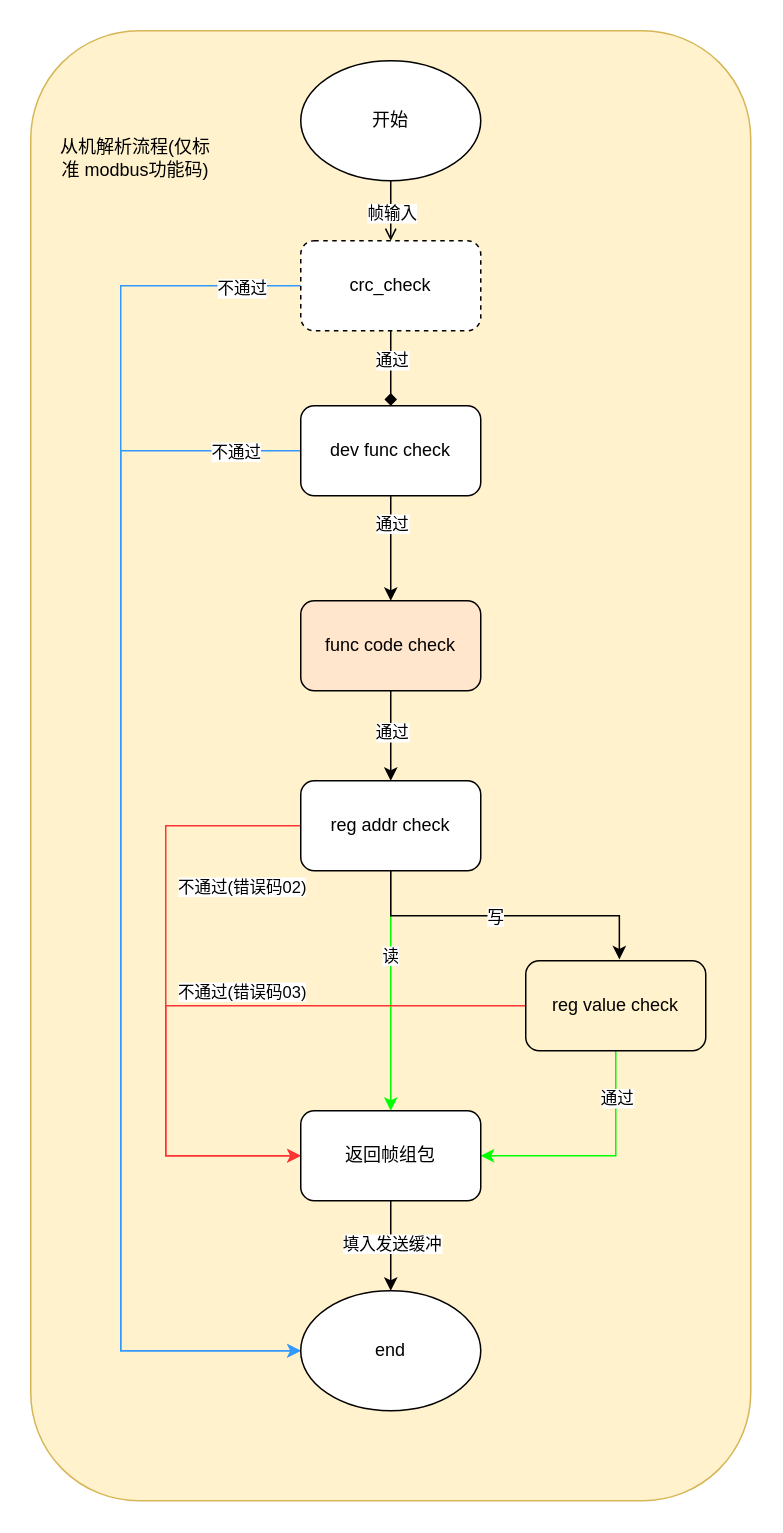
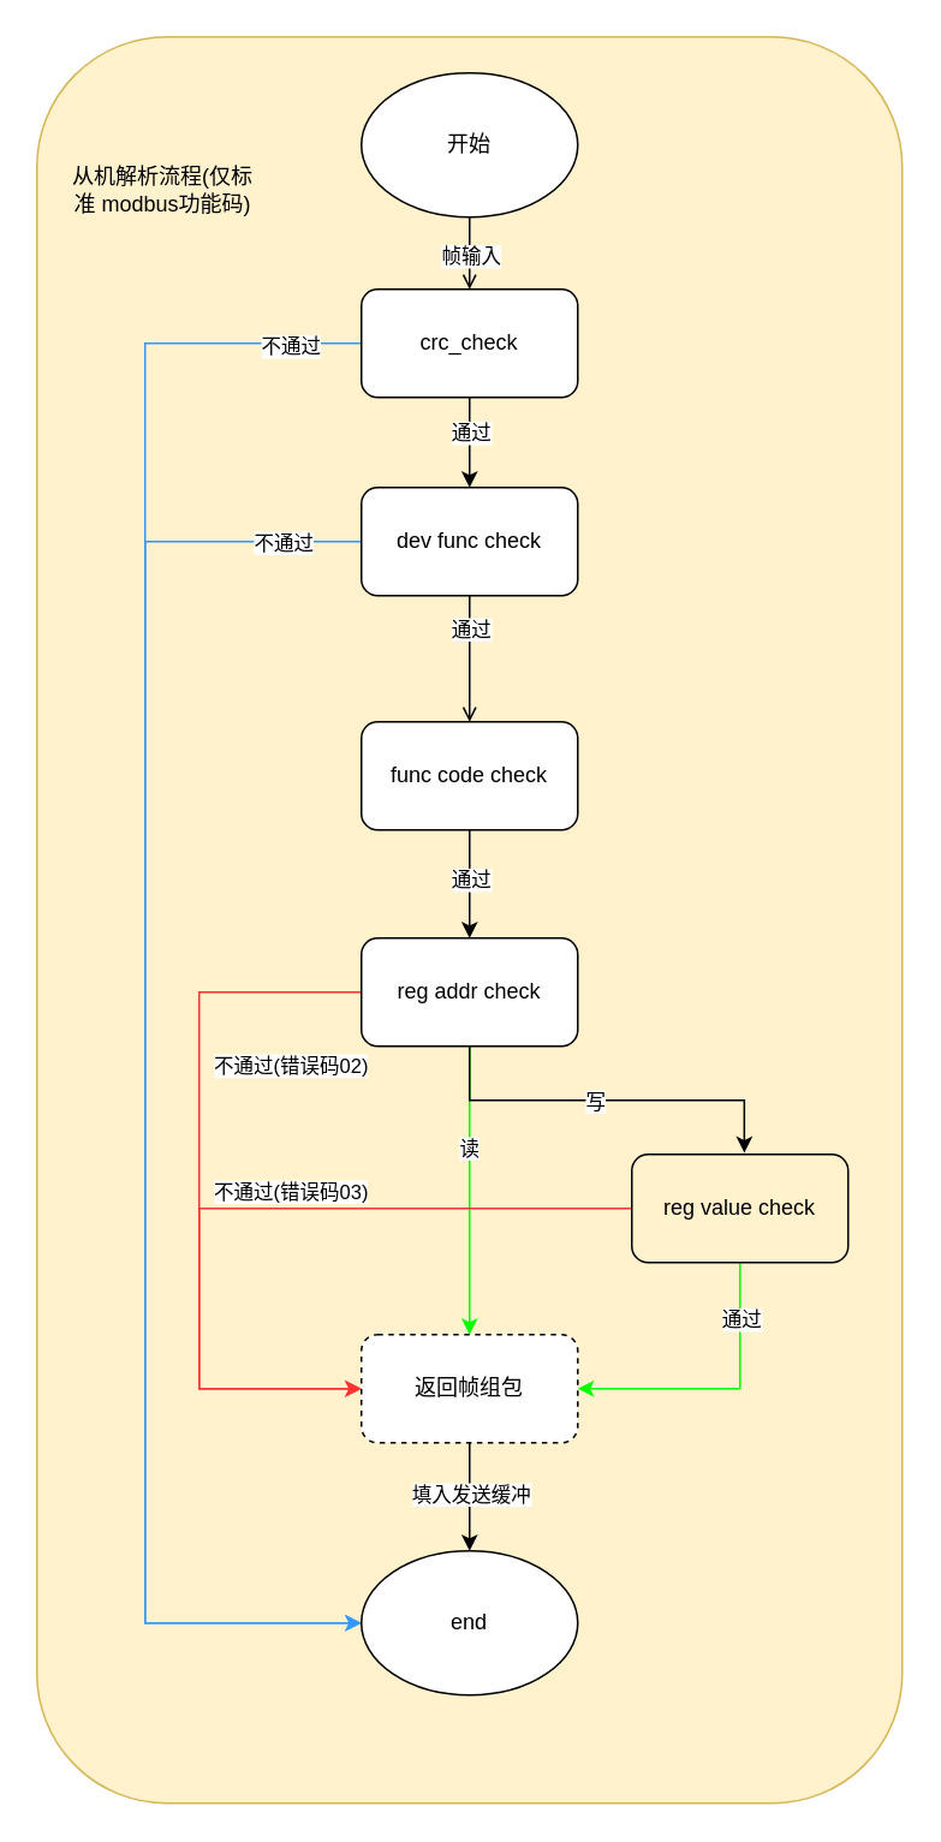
- <mxCell id="7" value="crc_check" style="rounded=1;whiteSpace=wrap;html=1;dashed=1;" vertex="1" parent="1"><mxGeometry x="200" y="160" width="120" height="60" as="geometry" /></mxCell>
+ <mxCell id="7" value="crc_check" style="rounded=1;whiteSpace=wrap;html=1;" vertex="1" parent="1"><mxGeometry x="200" y="160" width="120" height="60" as="geometry" /></mxCell>
- <mxCell id="3" value="" style="edgeStyle=orthogonalEdgeStyle;rounded=0;orthogonalLoop=1;jettySize=auto;html=1;endArrow=diamond;" edge="1" parent="1" source="7" target="15"><mxGeometry relative="1" as="geometry" /></mxCell>
+ <mxCell id="3" value="" style="edgeStyle=orthogonalEdgeStyle;rounded=0;orthogonalLoop=1;jettySize=auto;html=1;" edge="1" parent="1" source="7" target="15"><mxGeometry relative="1" as="geometry" /></mxCell>
- <mxCell id="11" value="" style="edgeStyle=orthogonalEdgeStyle;rounded=0;orthogonalLoop=1;jettySize=auto;html=1;" edge="1" parent="1" source="15" target="18"><mxGeometry relative="1" as="geometry" /></mxCell>
+ <mxCell id="11" value="" style="edgeStyle=orthogonalEdgeStyle;rounded=0;orthogonalLoop=1;jettySize=auto;html=1;endArrow=open;" edge="1" parent="1" source="15" target="18"><mxGeometry relative="1" as="geometry" /></mxCell>
- <mxCell id="18" value="func code check" style="rounded=1;whiteSpace=wrap;html=1;fillColor=#ffe6cc;" vertex="1" parent="1"><mxGeometry x="200" y="400" width="120" height="60" as="geometry" /></mxCell>
+ <mxCell id="18" value="func code check" style="rounded=1;whiteSpace=wrap;html=1;" vertex="1" parent="1"><mxGeometry x="200" y="400" width="120" height="60" as="geometry" /></mxCell>
- <mxCell id="31" value="返回帧组包" style="rounded=1;whiteSpace=wrap;html=1;" vertex="1" parent="1"><mxGeometry x="200" y="740" width="120" height="60" as="geometry" /></mxCell>
+ <mxCell id="31" value="返回帧组包" style="rounded=1;whiteSpace=wrap;html=1;dashed=1;" vertex="1" parent="1"><mxGeometry x="200" y="740" width="120" height="60" as="geometry" /></mxCell>
